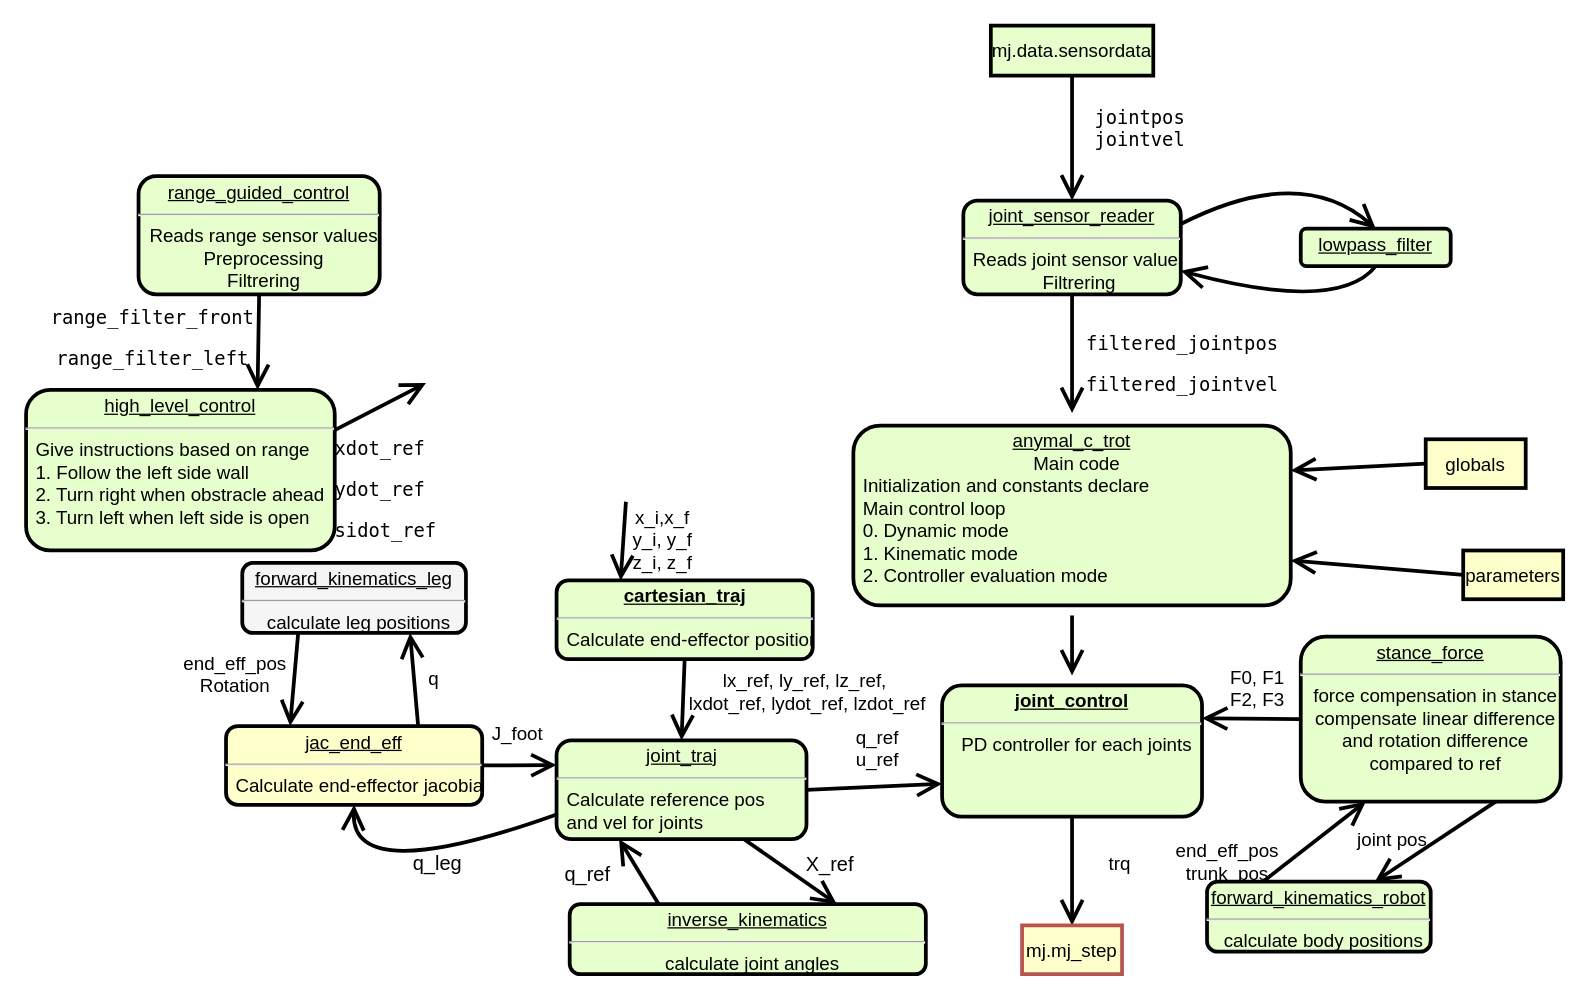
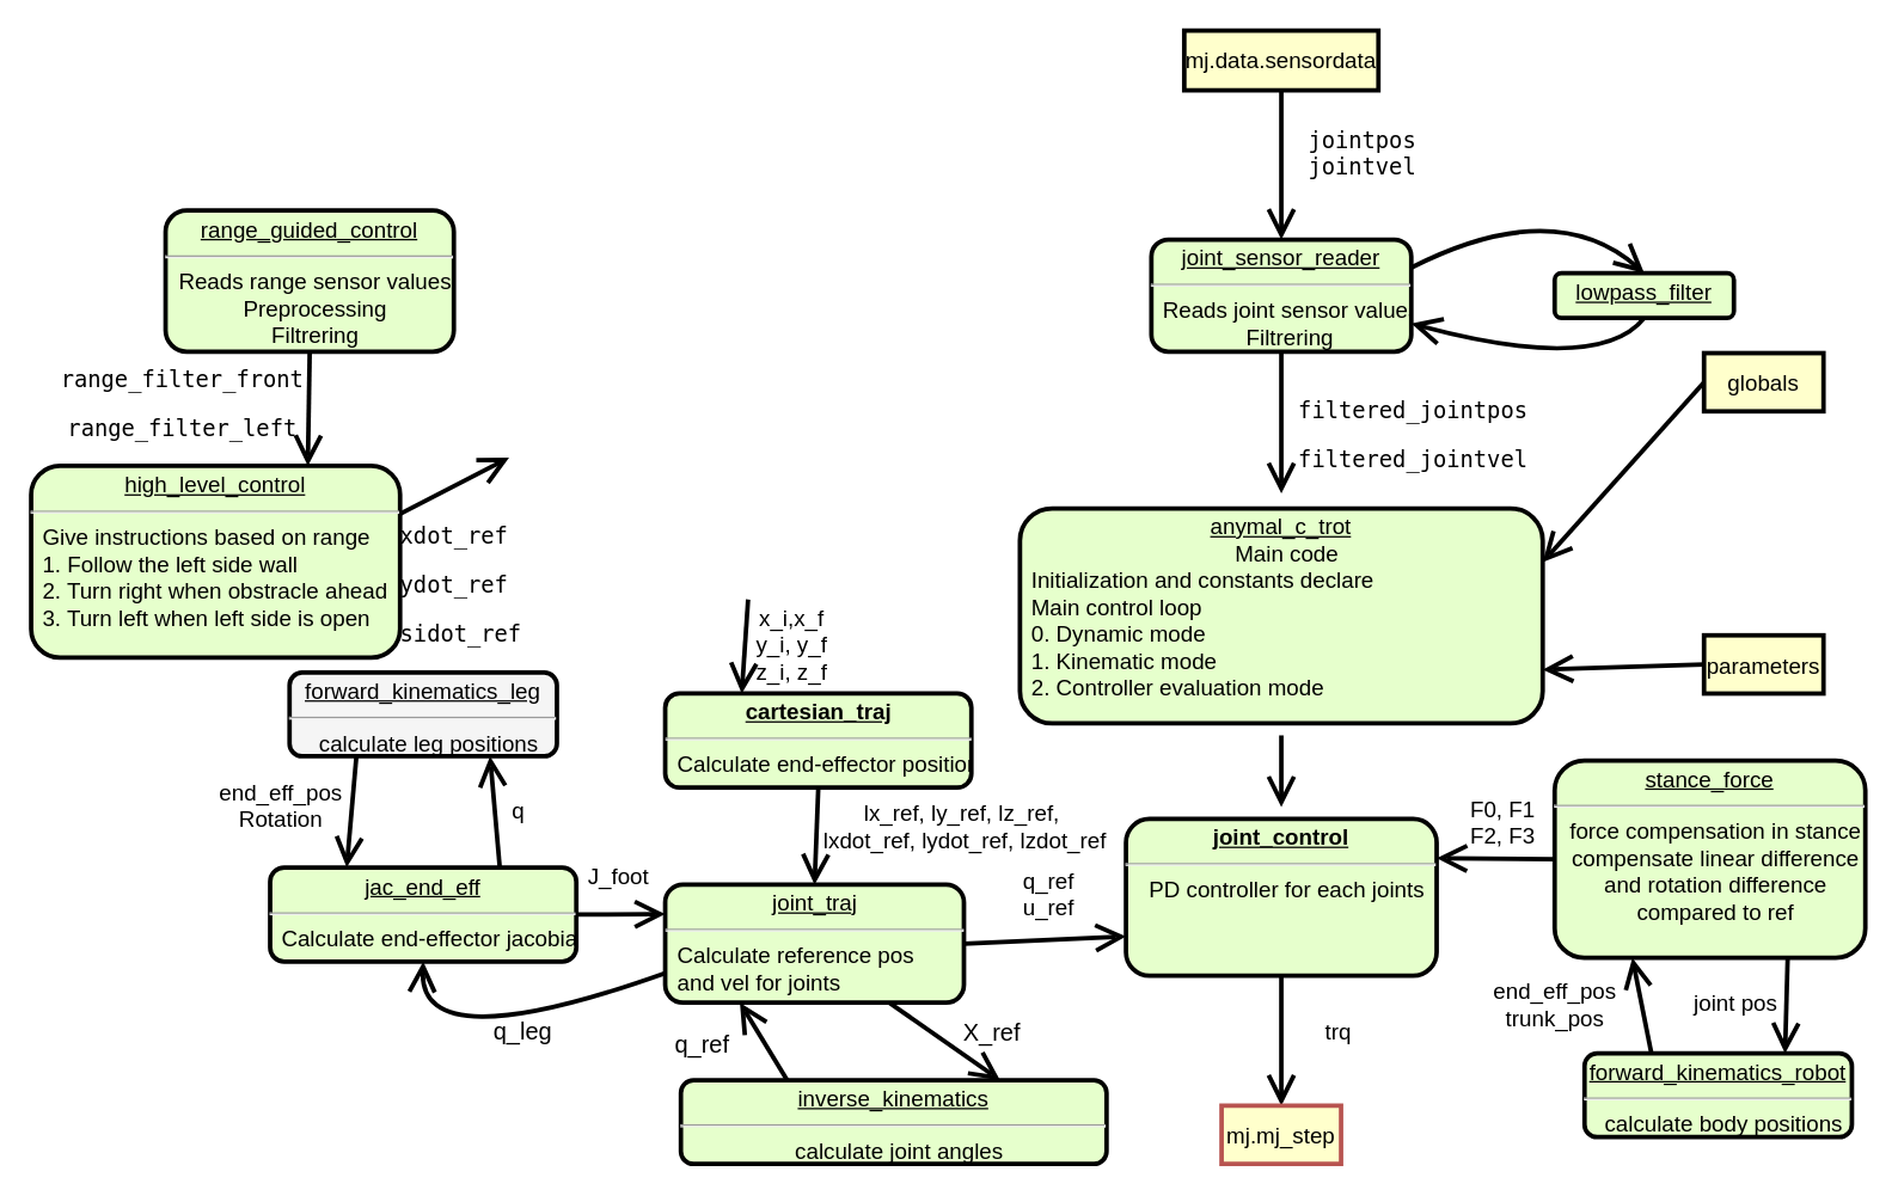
- <mxCell id="10" value="mj.data.sensordata" style="whiteSpace=wrap;align=center;verticalAlign=middle;fontStyle=0;strokeWidth=3;fillColor=#e6ffcc;fontSize=15;" parent="1" vertex="1"><mxGeometry x="792" y="20" width="130" height="40" as="geometry" /></mxCell>
+ <mxCell id="10" value="mj.data.sensordata" style="whiteSpace=wrap;align=center;verticalAlign=middle;fontStyle=0;strokeWidth=3;fillColor=#FFFFCC;fontSize=15;" parent="1" vertex="1"><mxGeometry x="792" y="20" width="130" height="40" as="geometry" /></mxCell>
- <mxCell id="49" value="globals" style="whiteSpace=wrap;align=center;verticalAlign=middle;fontStyle=0;strokeWidth=3;fillColor=#FFFFCC;fontSize=15;" parent="1" vertex="1"><mxGeometry x="1140" y="351" width="80" height="39" as="geometry" /></mxCell>
+ <mxCell id="49" value="globals" style="whiteSpace=wrap;align=center;verticalAlign=middle;fontStyle=0;strokeWidth=3;fillColor=#FFFFCC;fontSize=15;" parent="1" vertex="1"><mxGeometry x="1140" y="236" width="80" height="39" as="geometry" /></mxCell>
- <mxCell id="51" value="parameters" style="whiteSpace=wrap;align=center;verticalAlign=middle;fontStyle=0;strokeWidth=3;fillColor=#FFFFCC;fontSize=15;" parent="1" vertex="1"><mxGeometry x="1170" y="440" width="80" height="39" as="geometry" /></mxCell>
+ <mxCell id="51" value="parameters" style="whiteSpace=wrap;align=center;verticalAlign=middle;fontStyle=0;strokeWidth=3;fillColor=#FFFFCC;fontSize=15;" parent="1" vertex="1"><mxGeometry x="1140" y="425" width="80" height="39" as="geometry" /></mxCell>
- <mxCell id="44" value="&lt;p style=&quot;margin: 0px; margin-top: 4px; text-align: center; text-decoration: underline;&quot;&gt;jac_end_eff&lt;/p&gt;&lt;hr&gt;&lt;p style=&quot;text-align: left; margin: 0px 0px 0px 8px;&quot;&gt;&lt;span style=&quot;background-color: transparent; color: light-dark(rgb(0, 0, 0), rgb(255, 255, 255));&quot;&gt;Calculate end-effector jacobian&amp;nbsp;&lt;/span&gt;&lt;/p&gt;" style="verticalAlign=middle;align=center;overflow=fill;fontSize=15;fontFamily=Helvetica;html=1;rounded=1;fontStyle=0;strokeWidth=3;fillColor=#ffffcc;" parent="1" vertex="1"><mxGeometry x="180" y="580.5" width="205" height="63" as="geometry" /></mxCell>
+ <mxCell id="44" value="&lt;p style=&quot;margin: 0px; margin-top: 4px; text-align: center; text-decoration: underline;&quot;&gt;jac_end_eff&lt;/p&gt;&lt;hr&gt;&lt;p style=&quot;text-align: left; margin: 0px 0px 0px 8px;&quot;&gt;&lt;span style=&quot;background-color: transparent; color: light-dark(rgb(0, 0, 0), rgb(255, 255, 255));&quot;&gt;Calculate end-effector jacobian&amp;nbsp;&lt;/span&gt;&lt;/p&gt;" style="verticalAlign=middle;align=center;overflow=fill;fontSize=15;fontFamily=Helvetica;html=1;rounded=1;fontStyle=0;strokeWidth=3;fillColor=#E6FFCC" parent="1" vertex="1"><mxGeometry x="180" y="580.5" width="205" height="63" as="geometry" /></mxCell>
- <mxCell id="32" value="&lt;p style=&quot;margin: 0px; margin-top: 4px; text-align: center; text-decoration: underline;&quot;&gt;forward_kinematics_robot&lt;/p&gt;&lt;hr&gt;&lt;p style=&quot;margin: 0px; margin-left: 8px;&quot;&gt;calculate body positions&lt;/p&gt;" style="verticalAlign=middle;align=center;overflow=fill;fontSize=15;fontFamily=Helvetica;html=1;rounded=1;fontStyle=0;strokeWidth=3;fillColor=#E6FFCC" parent="1" vertex="1"><mxGeometry x="965" y="705" width="179" height="56" as="geometry" /></mxCell>
+ <mxCell id="32" value="&lt;p style=&quot;margin: 0px; margin-top: 4px; text-align: center; text-decoration: underline;&quot;&gt;forward_kinematics_robot&lt;/p&gt;&lt;hr&gt;&lt;p style=&quot;margin: 0px; margin-left: 8px;&quot;&gt;calculate body positions&lt;/p&gt;" style="verticalAlign=middle;align=center;overflow=fill;fontSize=15;fontFamily=Helvetica;html=1;rounded=1;fontStyle=0;strokeWidth=3;fillColor=#E6FFCC" parent="1" vertex="1"><mxGeometry x="1060" y="705" width="179" height="56" as="geometry" /></mxCell>
